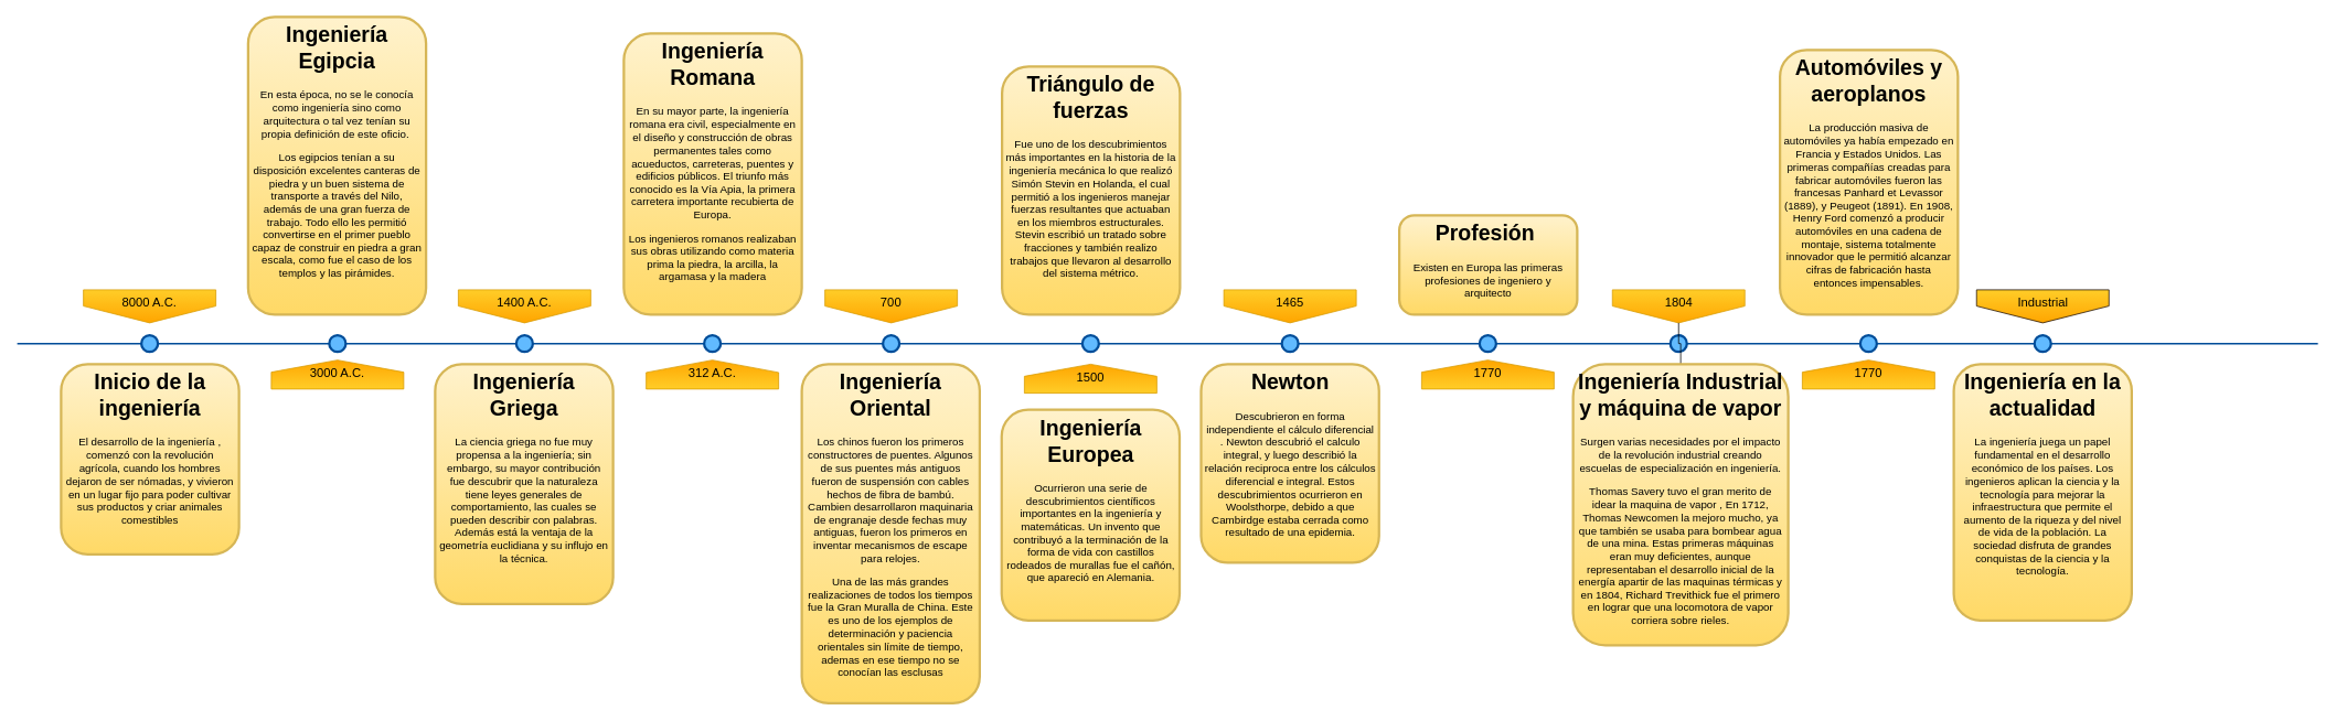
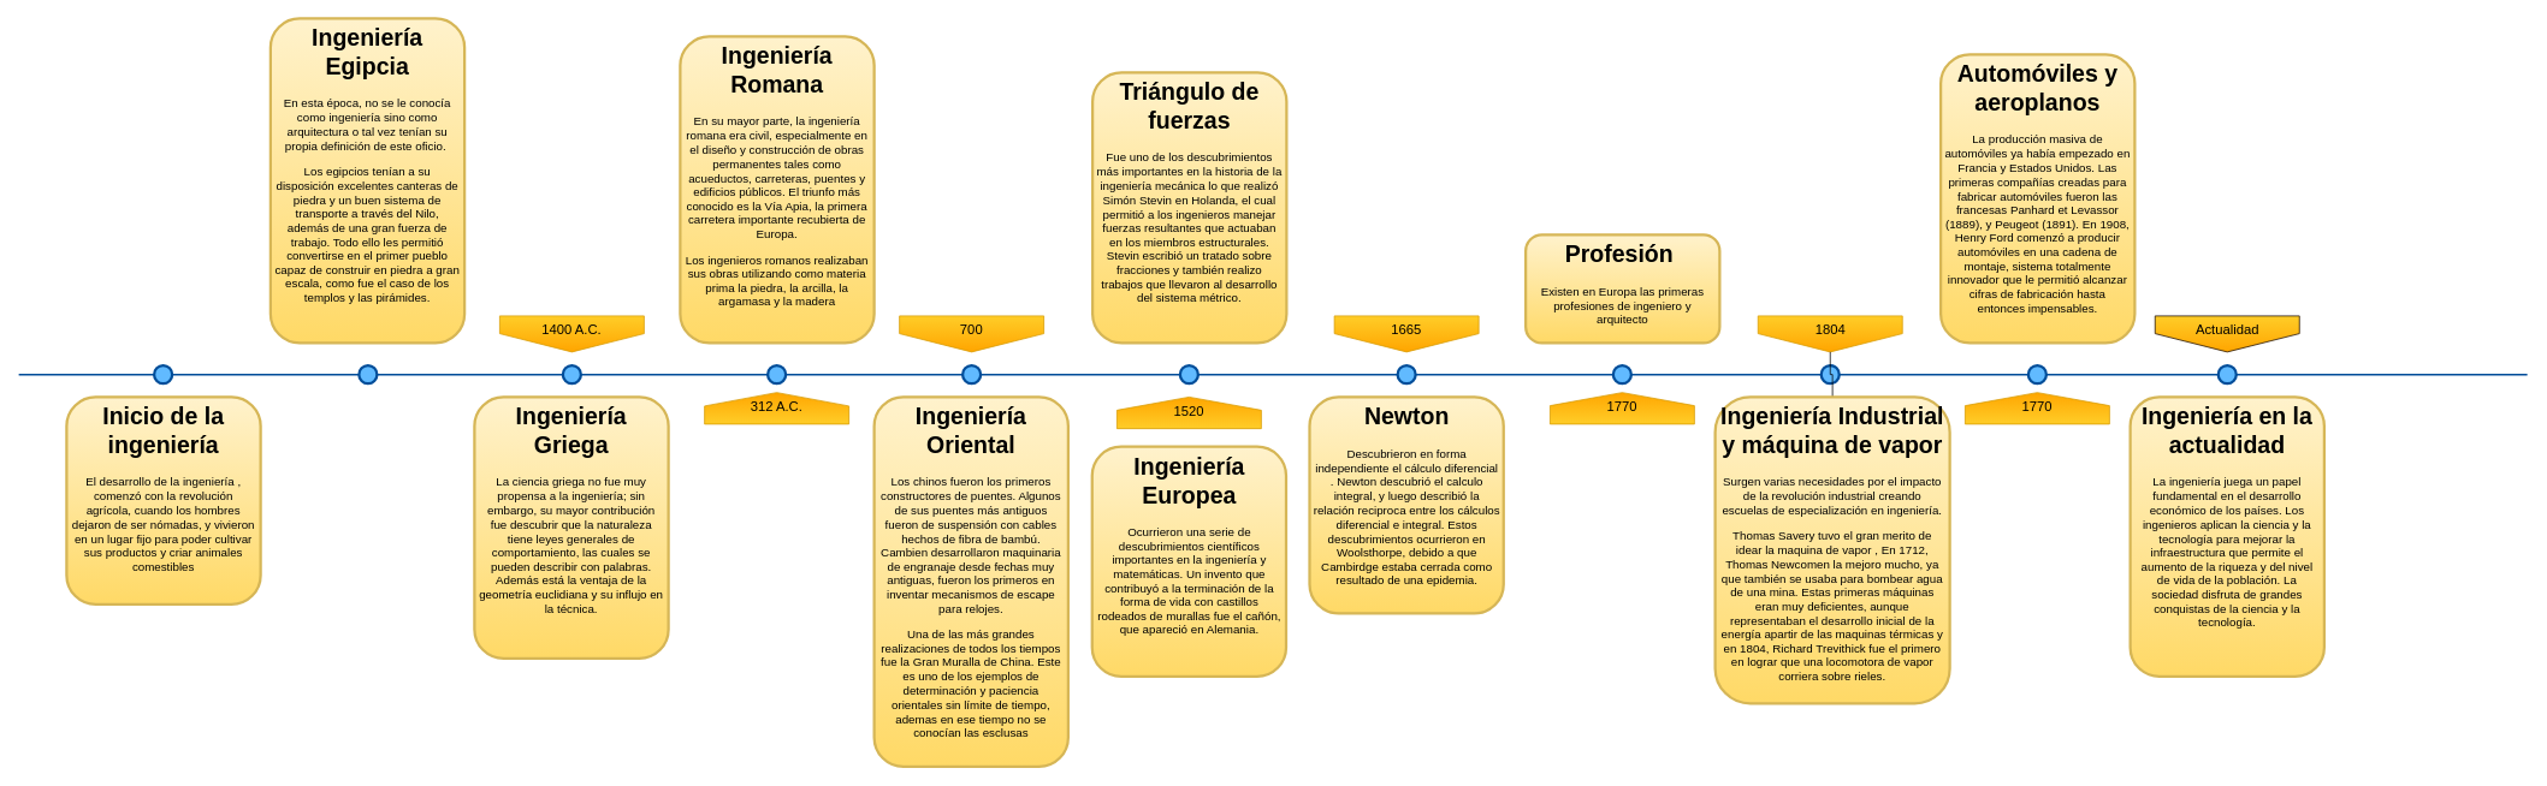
- <mxCell id="19" value="&lt;span&gt;1465&lt;/span&gt;" style="shape=offPageConnector;whiteSpace=wrap;html=1;fillColor=#ffcd28;fontSize=15;fontColor=default;size=0.509;verticalAlign=top;strokeColor=#d79b00;gradientColor=#ffa500;" vertex="1" parent="1"><mxGeometry x="1478" y="350" width="160" height="40" as="geometry" /></mxCell>
+ <mxCell id="19" value="&lt;span&gt;1665&lt;/span&gt;" style="shape=offPageConnector;whiteSpace=wrap;html=1;fillColor=#ffcd28;fontSize=15;fontColor=default;size=0.509;verticalAlign=top;strokeColor=#d79b00;gradientColor=#ffa500;" vertex="1" parent="1"><mxGeometry x="1478" y="350" width="160" height="40" as="geometry" /></mxCell>
- <mxCell id="33" value="&lt;span&gt;Industrial&lt;/span&gt;" style="shape=offPageConnector;whiteSpace=wrap;html=1;fillColor=#ffcd28;fontSize=15;fontColor=default;size=0.509;verticalAlign=top;strokeColor=#1C0D00;gradientColor=#ffa500;" vertex="1" parent="1"><mxGeometry x="2387.5" y="350" width="160" height="40" as="geometry" /></mxCell>
+ <mxCell id="33" value="&lt;span&gt;Actualidad&lt;/span&gt;" style="shape=offPageConnector;whiteSpace=wrap;html=1;fillColor=#ffcd28;fontSize=15;fontColor=default;size=0.509;verticalAlign=top;strokeColor=#1C0D00;gradientColor=#ffa500;" vertex="1" parent="1"><mxGeometry x="2387.5" y="350" width="160" height="40" as="geometry" /></mxCell>
- <mxCell id="3" value="8000 A.C." style="shape=offPageConnector;whiteSpace=wrap;html=1;fillColor=#ffcd28;fontSize=15;size=0.509;verticalAlign=top;strokeColor=#d79b00;gradientColor=#ffa500;" parent="1" vertex="1"><mxGeometry x="100" y="350" width="160" height="40" as="geometry" /></mxCell>
- <mxCell id="5" value="&lt;span&gt;3000 A.C.&lt;/span&gt;" style="shape=offPageConnector;whiteSpace=wrap;html=1;fillColor=#ffcd28;fontSize=15;fontColor=default;size=0.418;flipV=1;verticalAlign=top;strokeColor=#d79b00;spacingBottom=4;gradientColor=#ffa500;" parent="1" vertex="1"><mxGeometry x="327" y="435" width="160" height="35" as="geometry" /></mxCell>
- <mxCell id="23" value="&lt;span&gt;1500&lt;/span&gt;" style="shape=offPageConnector;whiteSpace=wrap;html=1;fillColor=#ffcd28;fontSize=15;fontColor=default;size=0.418;flipV=1;verticalAlign=top;strokeColor=#d79b00;spacingBottom=4;gradientColor=#ffa500;" vertex="1" parent="1"><mxGeometry x="1237" y="440" width="160" height="35" as="geometry" /></mxCell>
+ <mxCell id="23" value="&lt;span&gt;1520&lt;/span&gt;" style="shape=offPageConnector;whiteSpace=wrap;html=1;fillColor=#ffcd28;fontSize=15;fontColor=default;size=0.418;flipV=1;verticalAlign=top;strokeColor=#d79b00;spacingBottom=4;gradientColor=#ffa500;" vertex="1" parent="1"><mxGeometry x="1237" y="440" width="160" height="35" as="geometry" /></mxCell>
